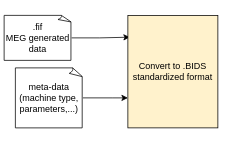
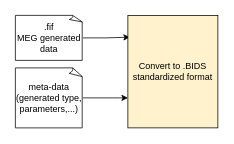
- <mxCell id="3" value=".fif&lt;br&gt;MEG generated data" style="whiteSpace=wrap;html=1;shape=mxgraph.basic.document" parent="1" vertex="1"><mxGeometry x="5" y="20" width="90" height="60" as="geometry" /></mxCell>
+ <mxCell id="3" value=".fif&lt;br&gt;MEG generated data" style="whiteSpace=wrap;html=1;shape=mxgraph.basic.document" parent="1" vertex="1"><mxGeometry x="20" y="20" width="90" height="60" as="geometry" /></mxCell>
- <mxCell id="6" value="meta-data&lt;br&gt;(machine type, parameters,...)" style="whiteSpace=wrap;html=1;shape=mxgraph.basic.document" vertex="1" parent="1"><mxGeometry x="20" y="90" width="90" height="80" as="geometry" /></mxCell>
+ <mxCell id="6" value="meta-data&lt;br&gt;(generated type, parameters,...)" style="whiteSpace=wrap;html=1;shape=mxgraph.basic.document" vertex="1" parent="1"><mxGeometry x="20" y="90" width="90" height="80" as="geometry" /></mxCell>
